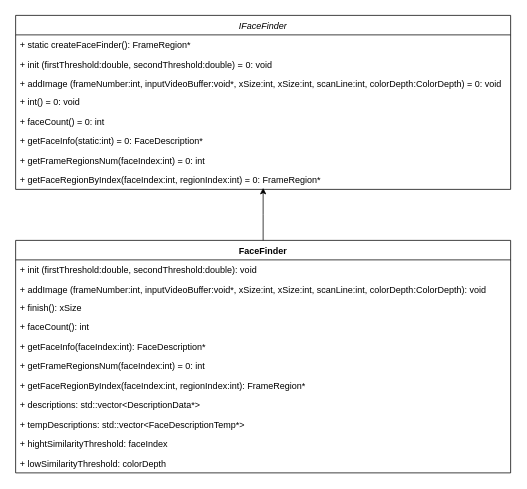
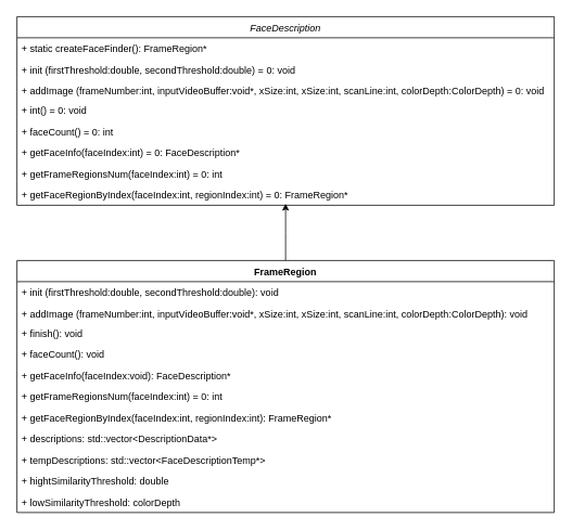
- <mxCell id="15" value="IFaceFinder" style="swimlane;fontStyle=2;childLayout=stackLayout;horizontal=1;startSize=26;fillColor=none;horizontalStack=0;resizeParent=1;resizeParentMax=0;resizeLast=0;collapsible=1;marginBottom=0;" vertex="1" parent="1"><mxGeometry x="20" y="20" width="660" height="232" as="geometry" /></mxCell>
+ <mxCell id="15" value="FaceDescription" style="swimlane;fontStyle=2;childLayout=stackLayout;horizontal=1;startSize=26;fillColor=none;horizontalStack=0;resizeParent=1;resizeParentMax=0;resizeLast=0;collapsible=1;marginBottom=0;" vertex="1" parent="1"><mxGeometry x="20" y="20" width="660" height="232" as="geometry" /></mxCell>
- <mxCell id="21" value="+ getFaceInfo(static:int) = 0: FaceDescription*" style="text;strokeColor=none;fillColor=none;align=left;verticalAlign=top;spacingLeft=4;spacingRight=4;overflow=hidden;rotatable=0;points=[[0,0.5],[1,0.5]];portConstraint=eastwest;" vertex="1" parent="15"><mxGeometry y="154" width="660" height="26" as="geometry" /></mxCell>
+ <mxCell id="21" value="+ getFaceInfo(faceIndex:int) = 0: FaceDescription*" style="text;strokeColor=none;fillColor=none;align=left;verticalAlign=top;spacingLeft=4;spacingRight=4;overflow=hidden;rotatable=0;points=[[0,0.5],[1,0.5]];portConstraint=eastwest;" vertex="1" parent="15"><mxGeometry y="154" width="660" height="26" as="geometry" /></mxCell>
- <mxCell id="3" value="FaceFinder" style="swimlane;fontStyle=1;childLayout=stackLayout;horizontal=1;startSize=26;fillColor=none;horizontalStack=0;resizeParent=1;resizeParentMax=0;resizeLast=0;collapsible=1;marginBottom=0;" vertex="1" parent="1"><mxGeometry x="20" y="320" width="660" height="310" as="geometry" /></mxCell>
+ <mxCell id="3" value="FrameRegion" style="swimlane;fontStyle=1;childLayout=stackLayout;horizontal=1;startSize=26;fillColor=none;horizontalStack=0;resizeParent=1;resizeParentMax=0;resizeLast=0;collapsible=1;marginBottom=0;" vertex="1" parent="1"><mxGeometry x="20" y="320" width="660" height="310" as="geometry" /></mxCell>
- <mxCell id="6" value="+ finish(): xSize" style="text;strokeColor=none;fillColor=none;align=left;verticalAlign=top;spacingLeft=4;spacingRight=4;overflow=hidden;rotatable=0;points=[[0,0.5],[1,0.5]];portConstraint=eastwest;" vertex="1" parent="3"><mxGeometry y="76" width="660" height="26" as="geometry" /></mxCell>
+ <mxCell id="6" value="+ finish(): void" style="text;strokeColor=none;fillColor=none;align=left;verticalAlign=top;spacingLeft=4;spacingRight=4;overflow=hidden;rotatable=0;points=[[0,0.5],[1,0.5]];portConstraint=eastwest;" vertex="1" parent="3"><mxGeometry y="76" width="660" height="26" as="geometry" /></mxCell>
- <mxCell id="7" value="+ faceCount(): int" style="text;strokeColor=none;fillColor=none;align=left;verticalAlign=top;spacingLeft=4;spacingRight=4;overflow=hidden;rotatable=0;points=[[0,0.5],[1,0.5]];portConstraint=eastwest;" vertex="1" parent="3"><mxGeometry y="102" width="660" height="26" as="geometry" /></mxCell>
+ <mxCell id="7" value="+ faceCount(): void" style="text;strokeColor=none;fillColor=none;align=left;verticalAlign=top;spacingLeft=4;spacingRight=4;overflow=hidden;rotatable=0;points=[[0,0.5],[1,0.5]];portConstraint=eastwest;" vertex="1" parent="3"><mxGeometry y="102" width="660" height="26" as="geometry" /></mxCell>
- <mxCell id="8" value="+ getFaceInfo(faceIndex:int): FaceDescription*" style="text;strokeColor=none;fillColor=none;align=left;verticalAlign=top;spacingLeft=4;spacingRight=4;overflow=hidden;rotatable=0;points=[[0,0.5],[1,0.5]];portConstraint=eastwest;" vertex="1" parent="3"><mxGeometry y="128" width="660" height="26" as="geometry" /></mxCell>
+ <mxCell id="8" value="+ getFaceInfo(faceIndex:void): FaceDescription*" style="text;strokeColor=none;fillColor=none;align=left;verticalAlign=top;spacingLeft=4;spacingRight=4;overflow=hidden;rotatable=0;points=[[0,0.5],[1,0.5]];portConstraint=eastwest;" vertex="1" parent="3"><mxGeometry y="128" width="660" height="26" as="geometry" /></mxCell>
- <mxCell id="13" value="+ hightSimilarityThreshold: faceIndex" style="text;strokeColor=none;fillColor=none;align=left;verticalAlign=top;spacingLeft=4;spacingRight=4;overflow=hidden;rotatable=0;points=[[0,0.5],[1,0.5]];portConstraint=eastwest;" vertex="1" parent="3"><mxGeometry y="258" width="660" height="26" as="geometry" /></mxCell>
+ <mxCell id="13" value="+ hightSimilarityThreshold: double" style="text;strokeColor=none;fillColor=none;align=left;verticalAlign=top;spacingLeft=4;spacingRight=4;overflow=hidden;rotatable=0;points=[[0,0.5],[1,0.5]];portConstraint=eastwest;" vertex="1" parent="3"><mxGeometry y="258" width="660" height="26" as="geometry" /></mxCell>
